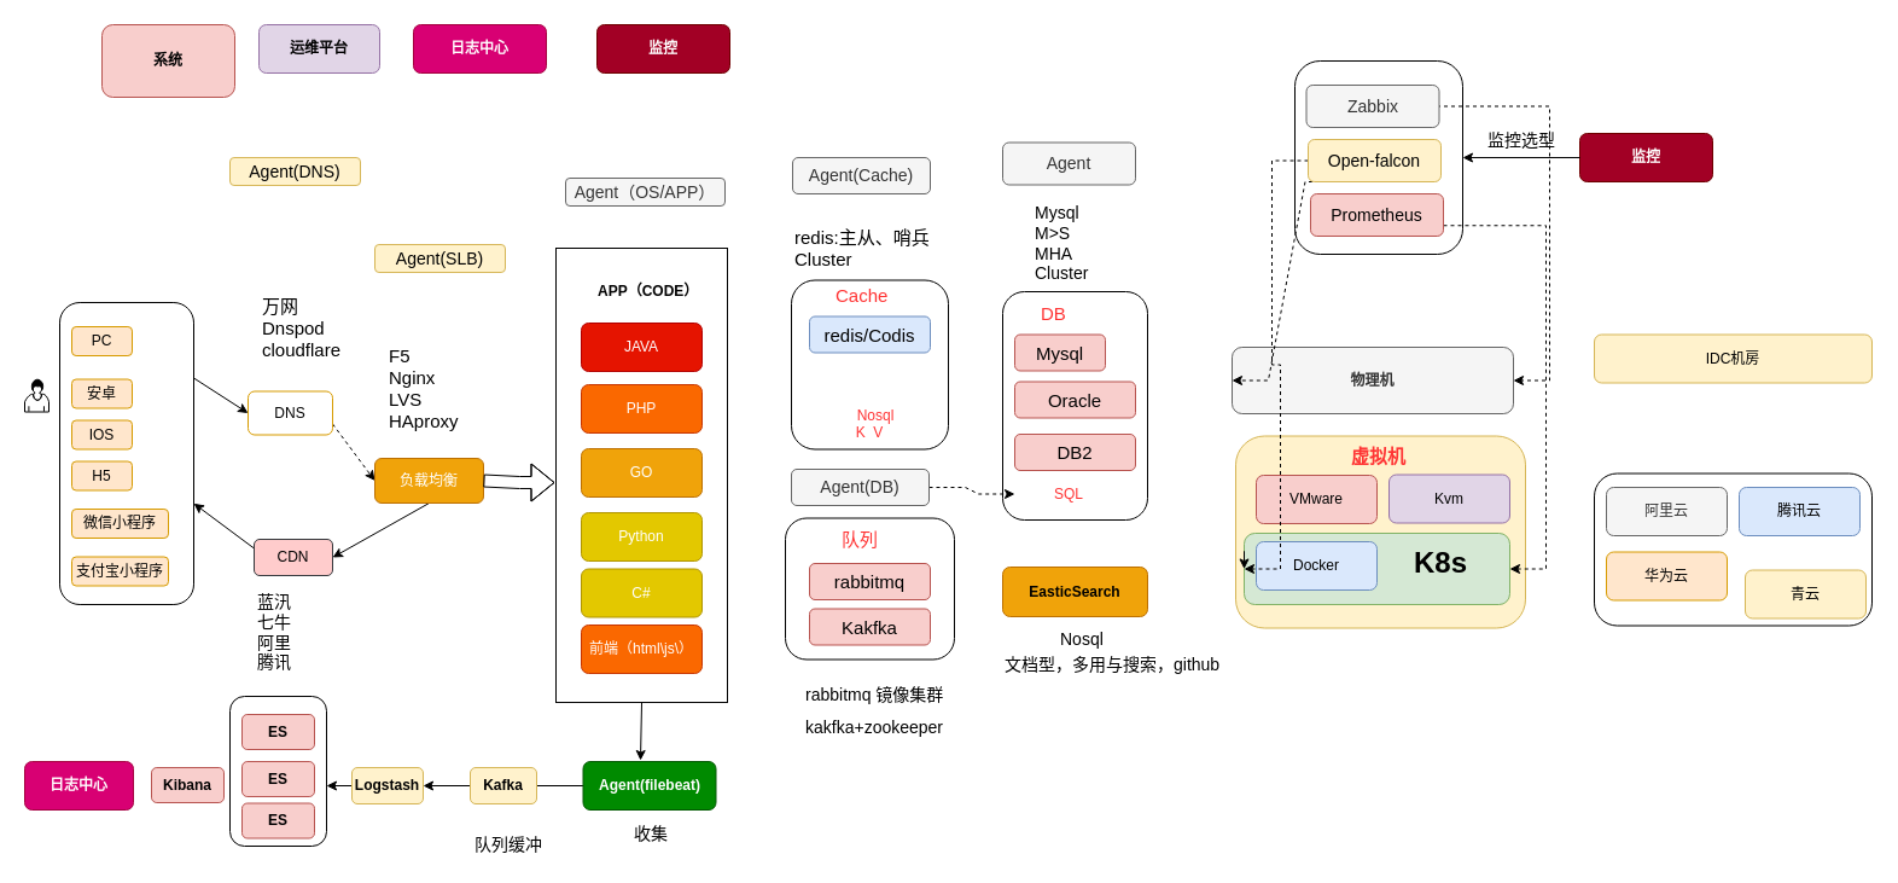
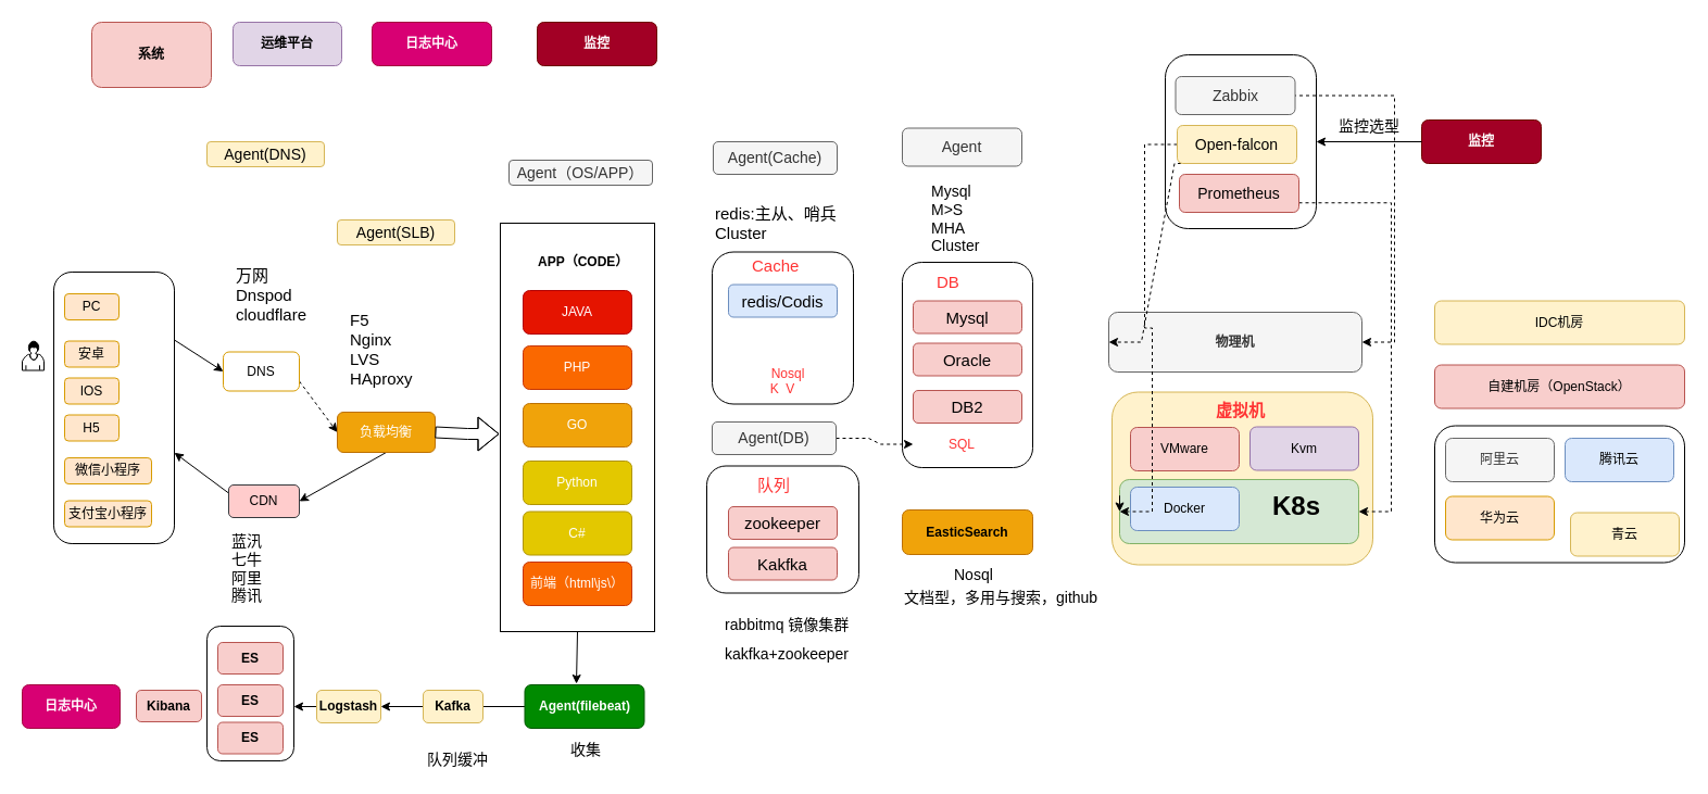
- <mxCell id="56" value="Mysql" style="rounded=1;whiteSpace=wrap;html=1;labelBackgroundColor=none;fontSize=15;fillColor=#f8cecc;strokeColor=#b85450;" vertex="1" parent="1"><mxGeometry x="840" y="276.5" width="75" height="30" as="geometry" /></mxCell>
+ <mxCell id="56" value="Mysql" style="rounded=1;whiteSpace=wrap;html=1;labelBackgroundColor=none;fontSize=15;fillColor=#f8cecc;strokeColor=#b85450;" vertex="1" parent="1"><mxGeometry x="840" y="276.5" width="100" height="30" as="geometry" /></mxCell>
+ <mxCell id="44" value="自建机房（OpenStack）" style="rounded=1;whiteSpace=wrap;html=1;labelBackgroundColor=none;fillColor=#f8cecc;strokeColor=#b85450;" vertex="1" parent="1"><mxGeometry x="1320" y="335.5" width="230" height="40" as="geometry" /></mxCell>
- <mxCell id="52" value="&lt;font color=&quot;#000000&quot;&gt;rabbitmq&lt;/font&gt;" style="rounded=1;whiteSpace=wrap;html=1;labelBackgroundColor=none;fontSize=15;fillColor=#f8cecc;strokeColor=#b85450;" vertex="1" parent="1"><mxGeometry x="670" y="466" width="100" height="30" as="geometry" /></mxCell>
+ <mxCell id="52" value="&lt;font color=&quot;#000000&quot;&gt;zookeeper&lt;/font&gt;" style="rounded=1;whiteSpace=wrap;html=1;labelBackgroundColor=none;fontSize=15;fillColor=#f8cecc;strokeColor=#b85450;" vertex="1" parent="1"><mxGeometry x="670" y="466" width="100" height="30" as="geometry" /></mxCell>
